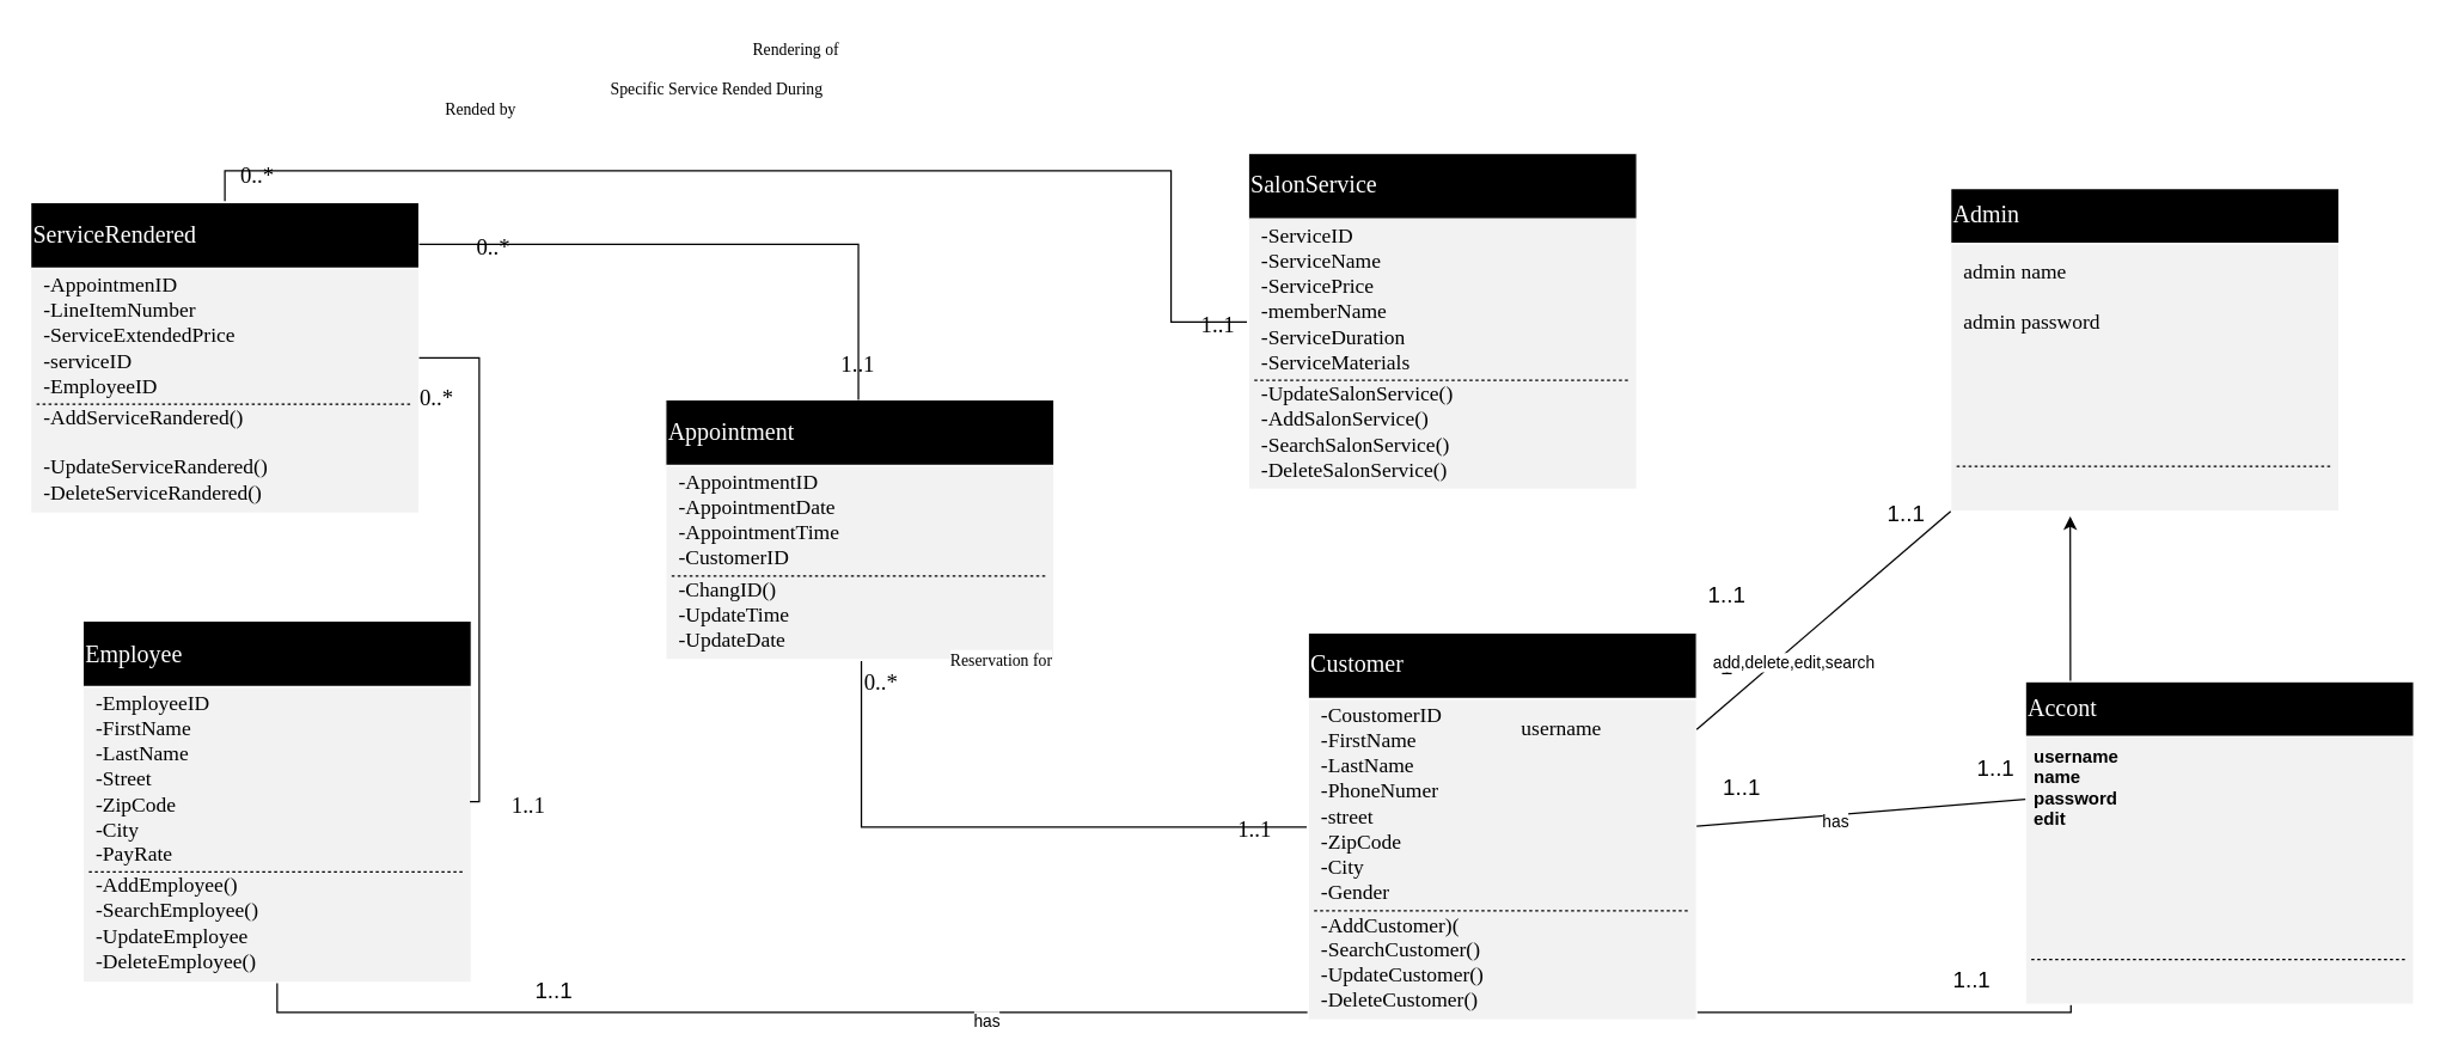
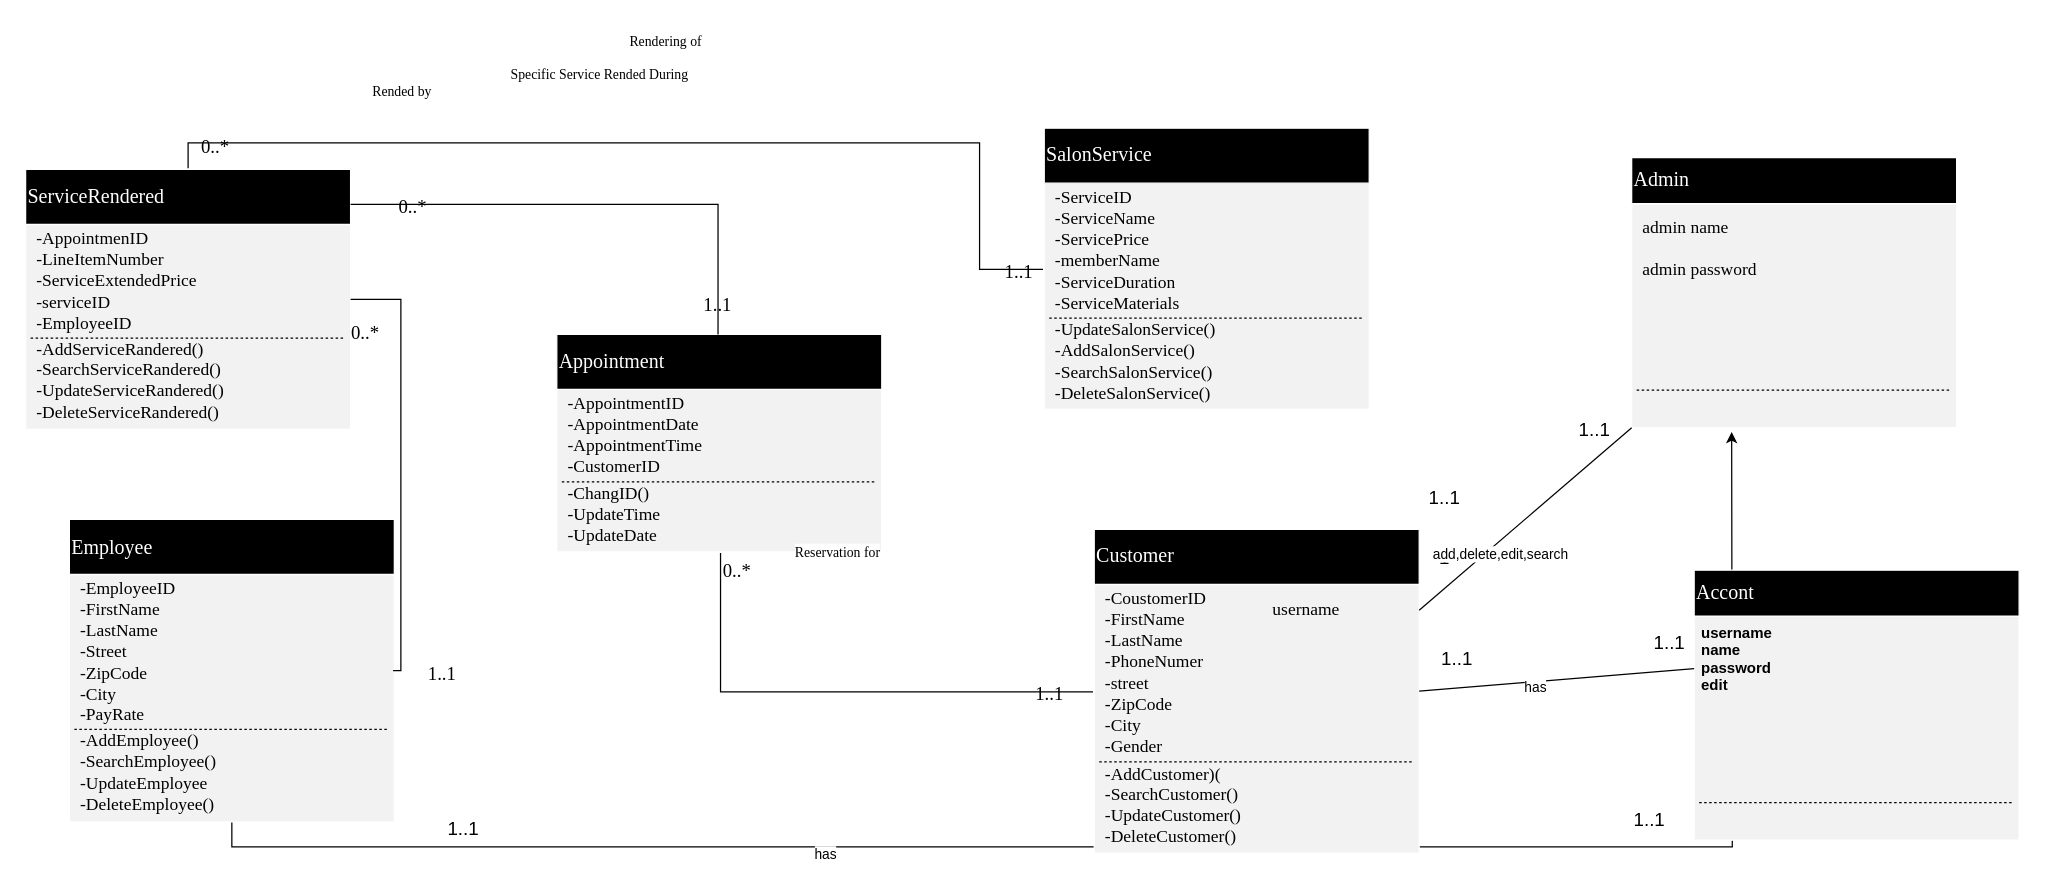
+ <mxCell id="76" value="&lt;font style=&quot;font-size:14px;font-family:Calibri;color:#000000;direction:ltr;letter-spacing:0px;line-height:120%;opacity:1&quot;&gt;-SearchServiceRandered()&lt;br/&gt;&lt;/font&gt;" style="verticalAlign=middle;align=left;vsdxID=127;fillColor=#000000;gradientColor=none;fillOpacity=0;shape=stencil(nZBLDoAgDERP0z3SIyjew0SURgSD+Lu9kMZoXLhwN9N5bdMClrNpJg1SzDH4QW/URgNYgZTkjA4UkwJUgGXng+6DX1zLfmoymdXo1zxh5z6RO6Q42BWCfc2oJfdAr/AX/IH+BF/rk7hv7MjaZ/L+RirxJ1Gd);strokeColor=#000000;spacingTop=-3;spacingBottom=-3;spacingLeft=3;spacingRight=-3;labelBackgroundColor=none;rounded=0;html=1;whiteSpace=wrap;" parent="1" vertex="1"><mxGeometry x="24" y="288" width="252" height="16" as="geometry" /></mxCell>
